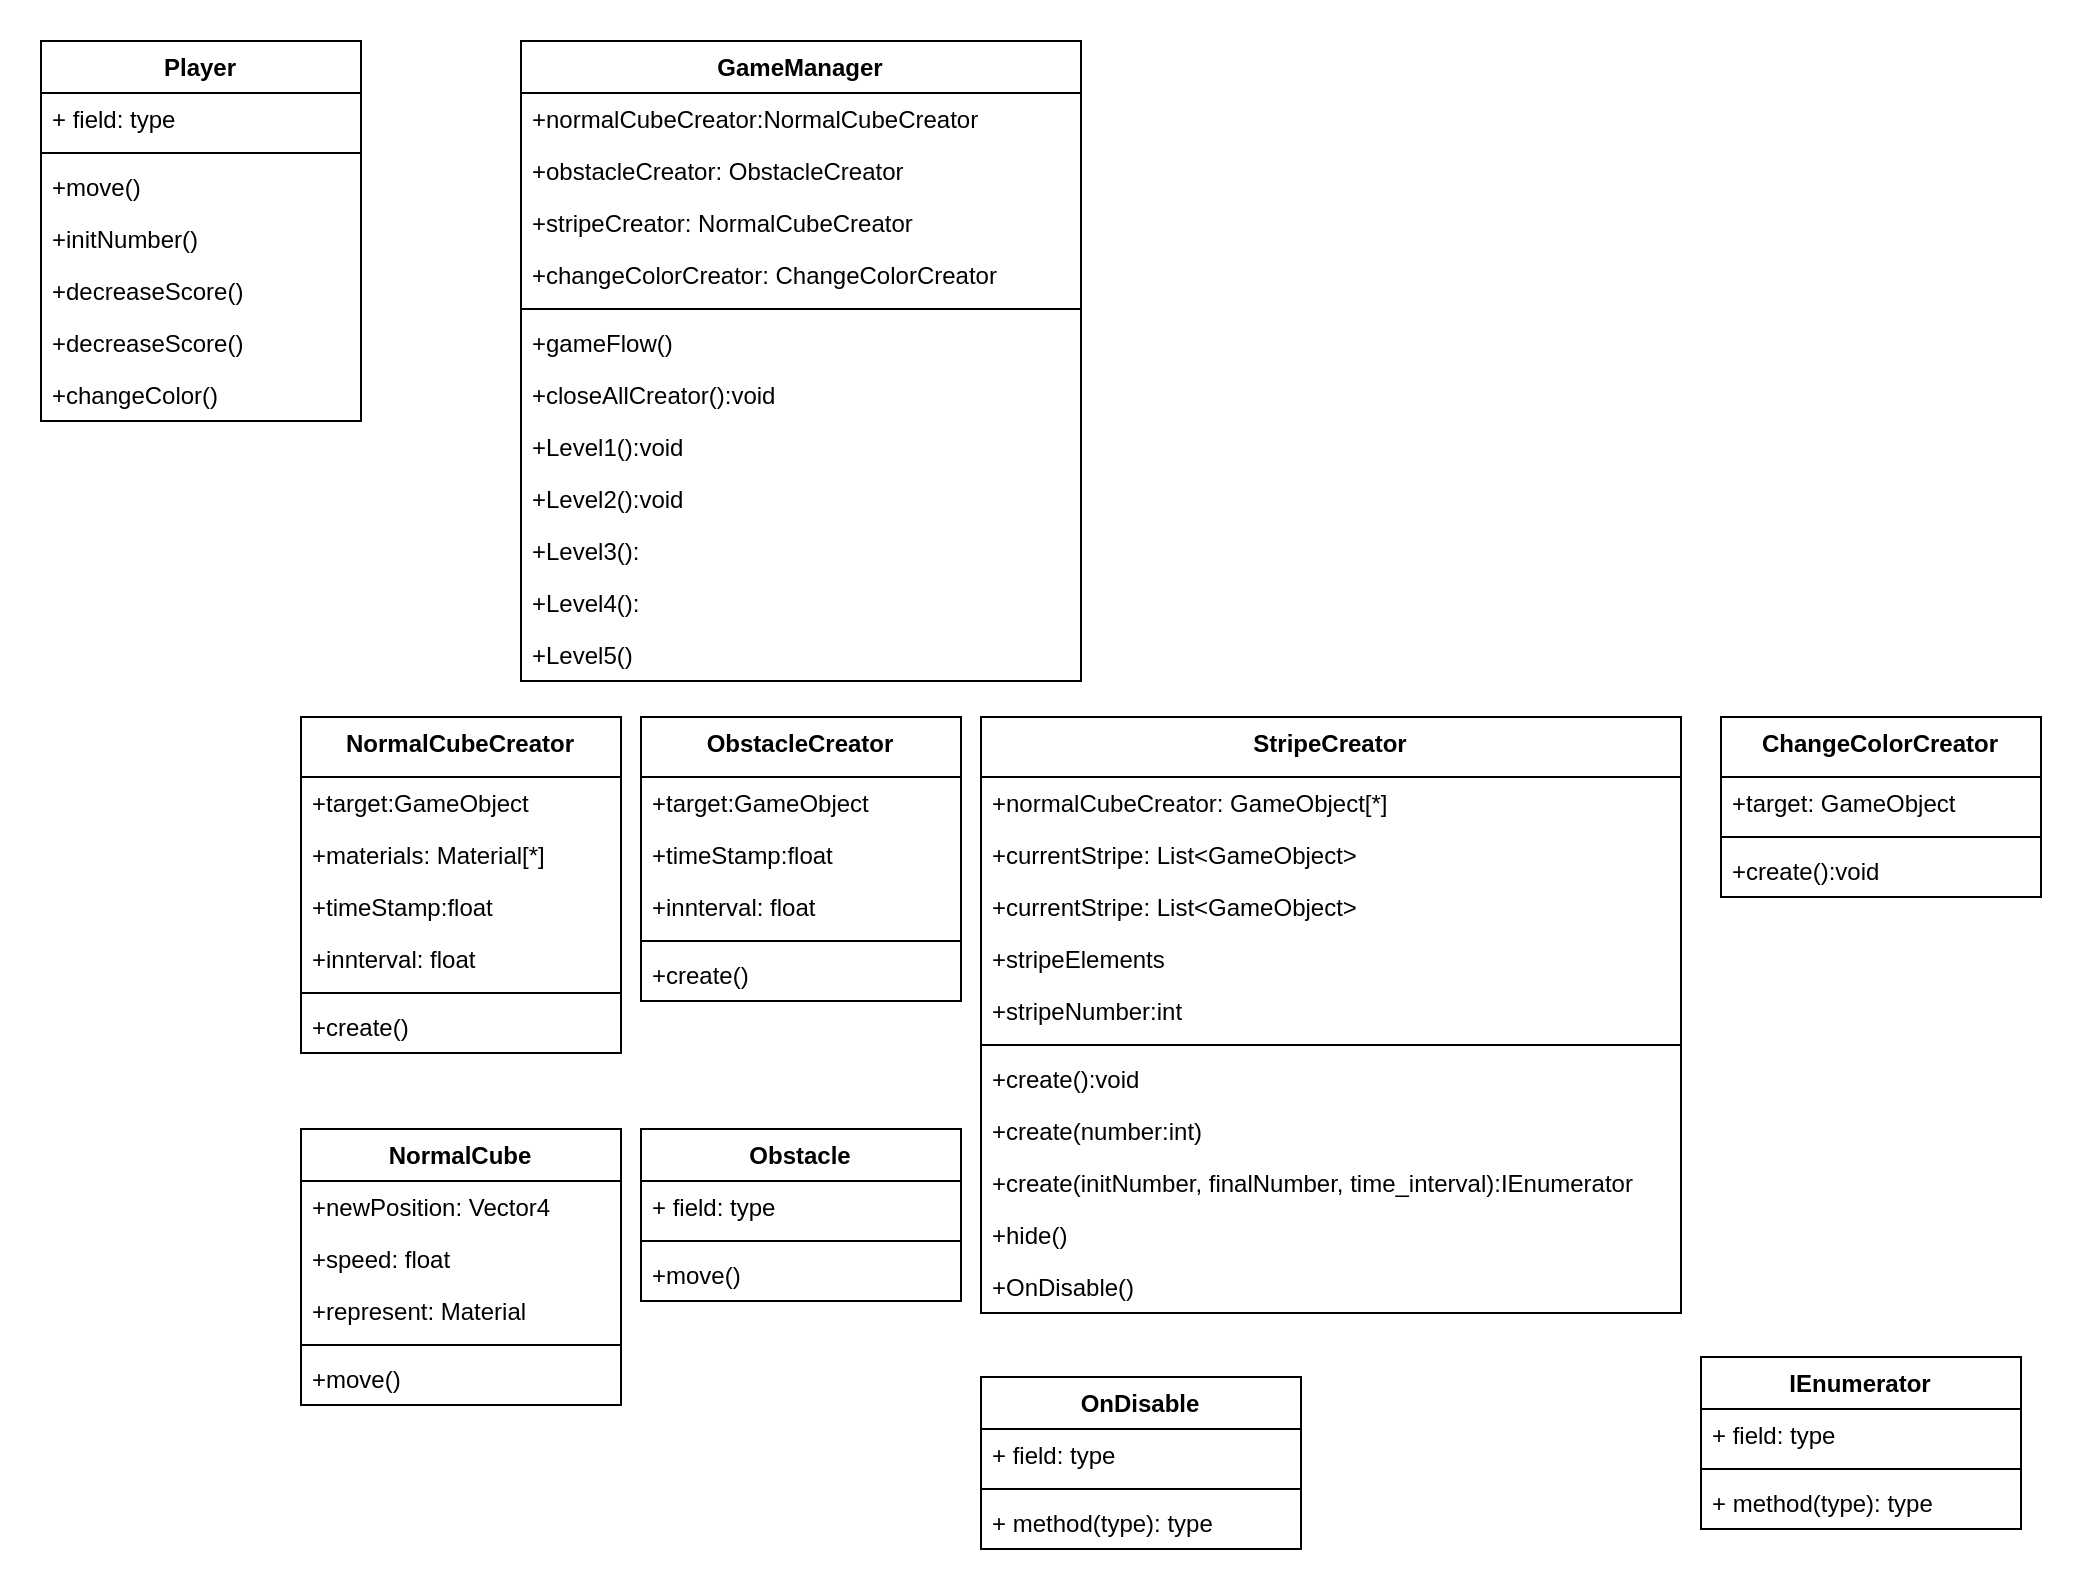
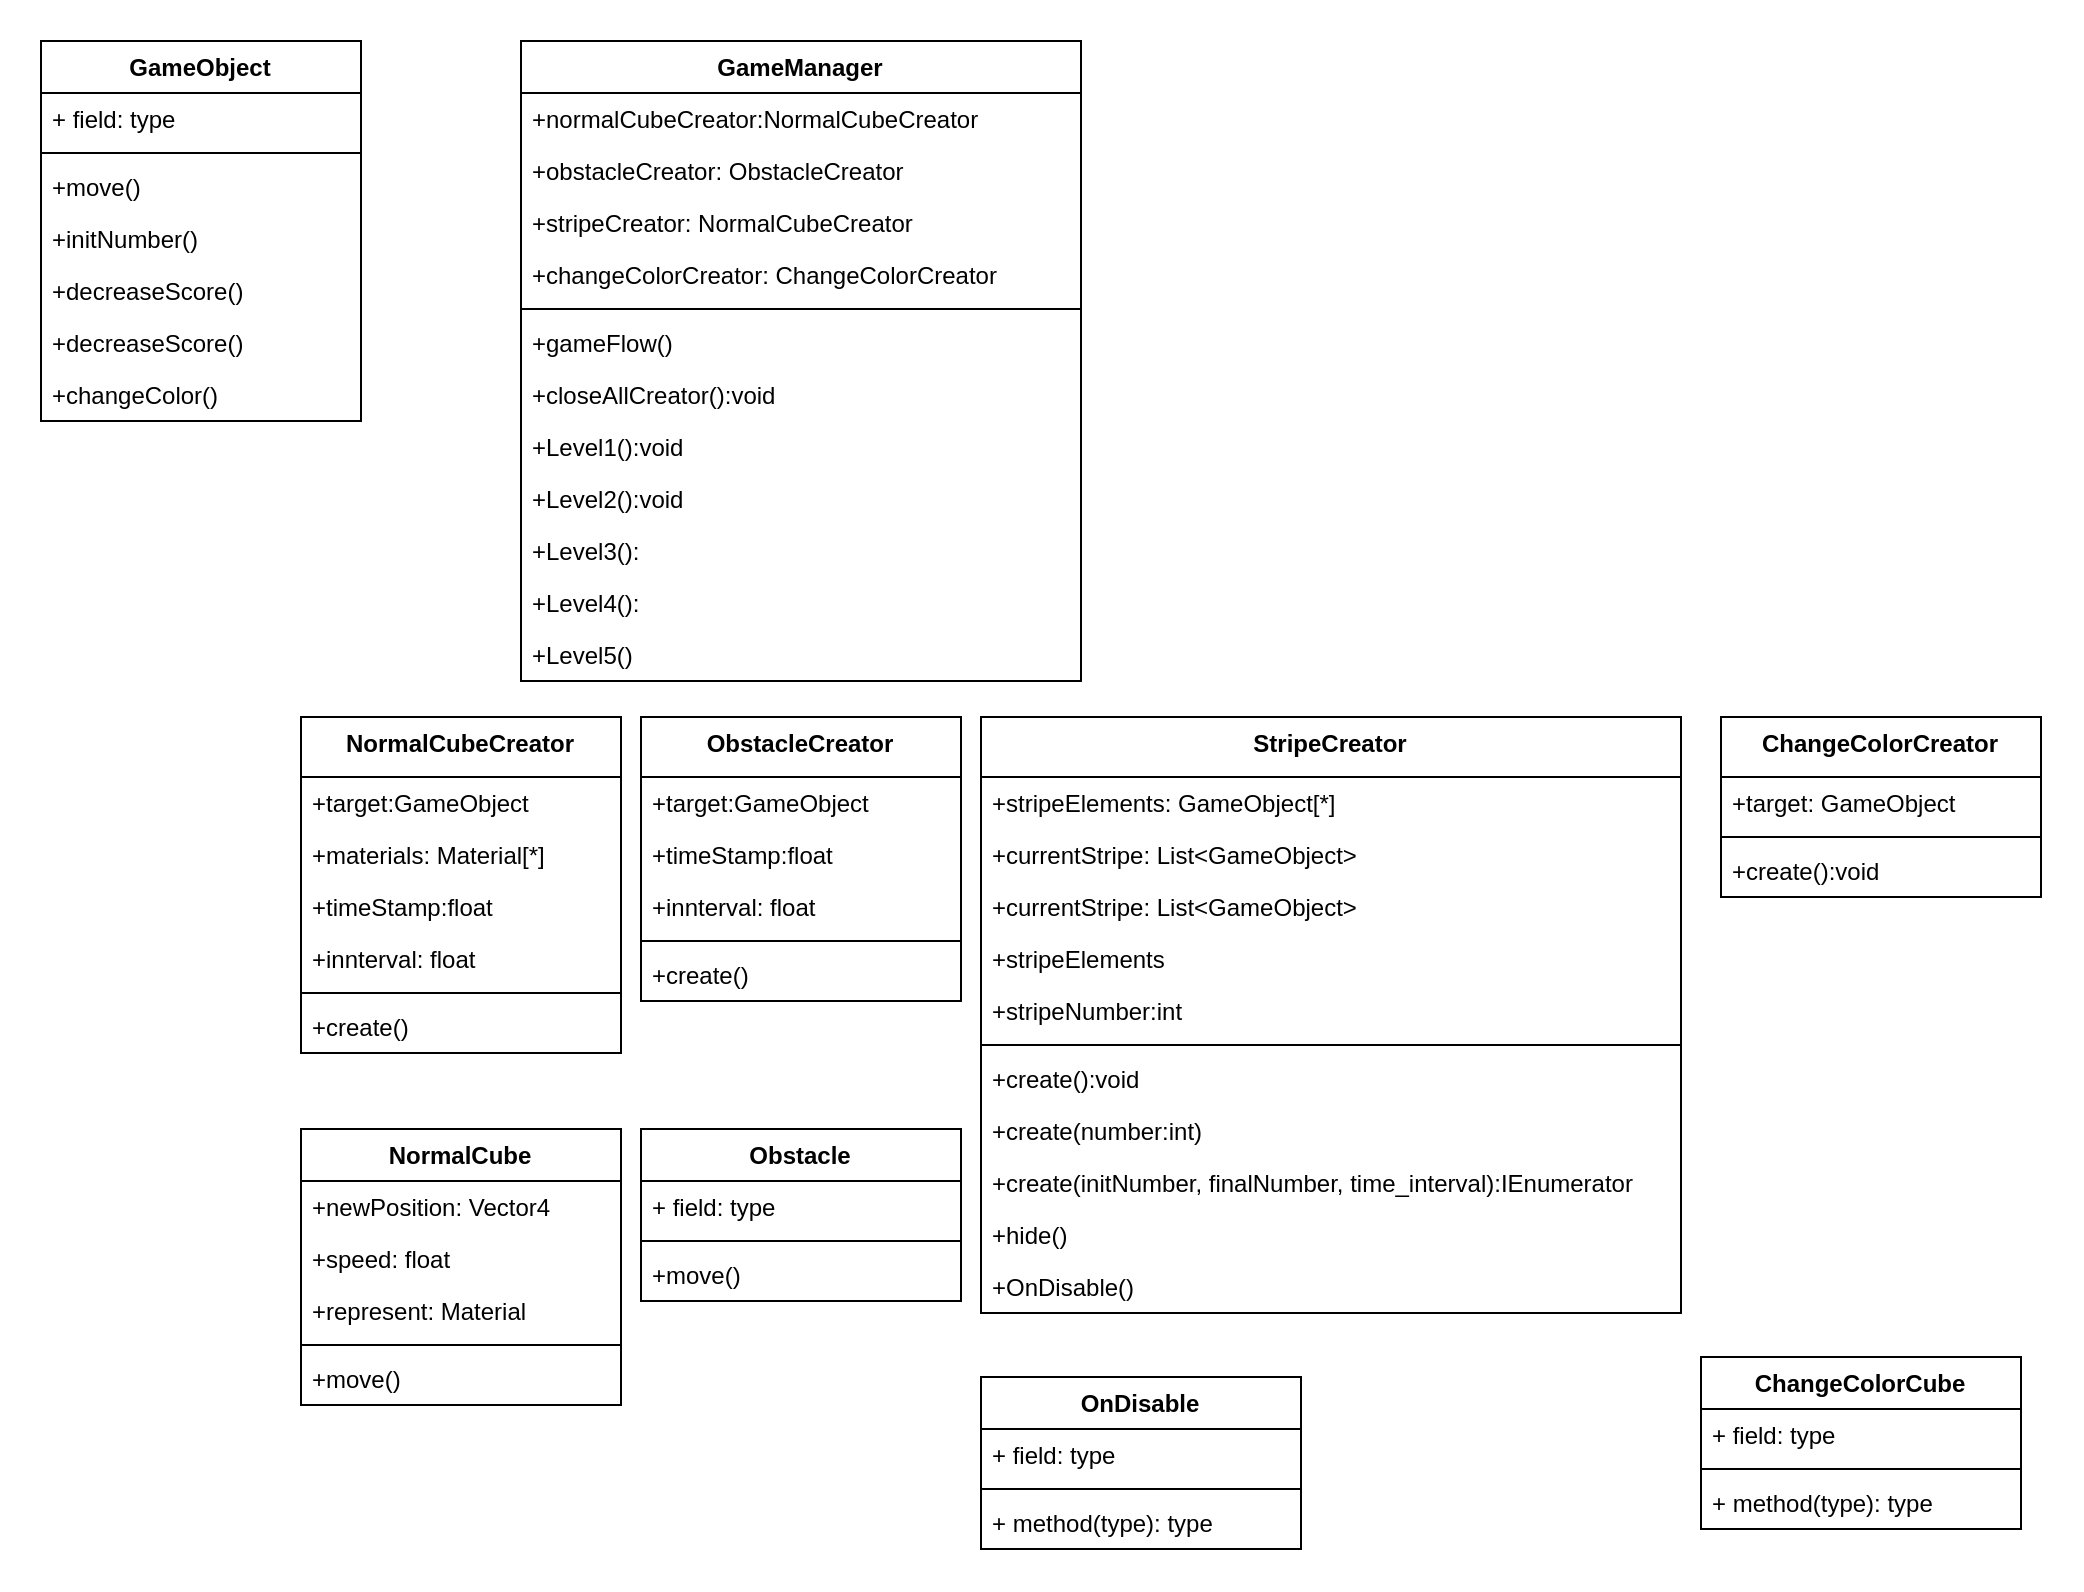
- <mxCell id="15" value="Player" style="swimlane;fontStyle=1;align=center;verticalAlign=top;childLayout=stackLayout;horizontal=1;startSize=26;horizontalStack=0;resizeParent=1;resizeParentMax=0;resizeLast=0;collapsible=1;marginBottom=0;" parent="1" vertex="1"><mxGeometry x="20" y="20" width="160" height="190" as="geometry" /></mxCell>
+ <mxCell id="15" value="GameObject" style="swimlane;fontStyle=1;align=center;verticalAlign=top;childLayout=stackLayout;horizontal=1;startSize=26;horizontalStack=0;resizeParent=1;resizeParentMax=0;resizeLast=0;collapsible=1;marginBottom=0;" parent="1" vertex="1"><mxGeometry x="20" y="20" width="160" height="190" as="geometry" /></mxCell>
- <mxCell id="51" value="+normalCubeCreator: GameObject[*]" style="text;strokeColor=none;fillColor=none;align=left;verticalAlign=top;spacingLeft=4;spacingRight=4;overflow=hidden;rotatable=0;points=[[0,0.5],[1,0.5]];portConstraint=eastwest;" parent="50" vertex="1"><mxGeometry y="30" width="350" height="26" as="geometry" /></mxCell>
+ <mxCell id="51" value="+stripeElements: GameObject[*]" style="text;strokeColor=none;fillColor=none;align=left;verticalAlign=top;spacingLeft=4;spacingRight=4;overflow=hidden;rotatable=0;points=[[0,0.5],[1,0.5]];portConstraint=eastwest;" parent="50" vertex="1"><mxGeometry y="30" width="350" height="26" as="geometry" /></mxCell>
- <mxCell id="66" value="IEnumerator" style="swimlane;fontStyle=1;align=center;verticalAlign=top;childLayout=stackLayout;horizontal=1;startSize=26;horizontalStack=0;resizeParent=1;resizeParentMax=0;resizeLast=0;collapsible=1;marginBottom=0;" vertex="1" parent="1"><mxGeometry x="850" y="678" width="160" height="86" as="geometry" /></mxCell>
+ <mxCell id="66" value="ChangeColorCube" style="swimlane;fontStyle=1;align=center;verticalAlign=top;childLayout=stackLayout;horizontal=1;startSize=26;horizontalStack=0;resizeParent=1;resizeParentMax=0;resizeLast=0;collapsible=1;marginBottom=0;" vertex="1" parent="1"><mxGeometry x="850" y="678" width="160" height="86" as="geometry" /></mxCell>
